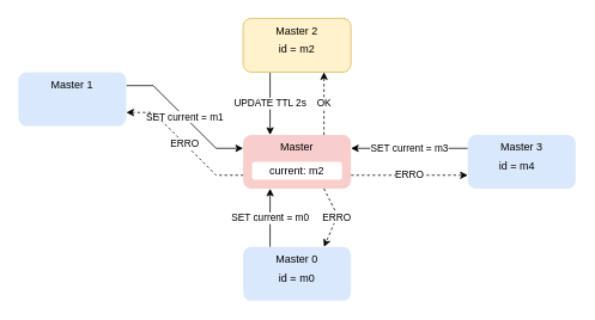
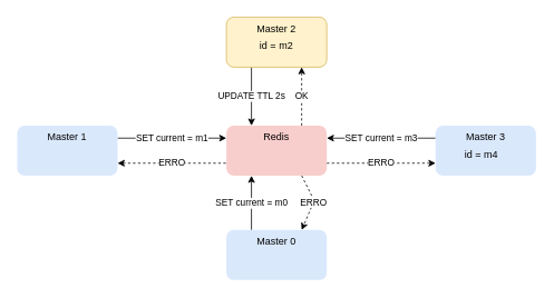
- <mxCell id="11" value="Master 1" style="rounded=1;whiteSpace=wrap;html=1;fillColor=#dae8fc;strokeColor=none;verticalAlign=top;" vertex="1" parent="1"><mxGeometry x="20" y="80" width="120" height="60" as="geometry" /></mxCell>
+ <mxCell id="11" value="Master 1" style="rounded=1;whiteSpace=wrap;html=1;fillColor=#dae8fc;strokeColor=none;verticalAlign=top;" vertex="1" parent="1"><mxGeometry x="20" y="150" width="120" height="60" as="geometry" /></mxCell>
- <mxCell id="7" value="Master" style="rounded=1;whiteSpace=wrap;html=1;fillColor=#f8cecc;strokeColor=none;verticalAlign=top;" vertex="1" parent="1"><mxGeometry x="270" y="150" width="120" height="60" as="geometry" /></mxCell>
+ <mxCell id="7" value="Redis" style="rounded=1;whiteSpace=wrap;html=1;fillColor=#f8cecc;strokeColor=none;verticalAlign=top;" vertex="1" parent="1"><mxGeometry x="270" y="150" width="120" height="60" as="geometry" /></mxCell>
- <mxCell id="18" value="current: m2" style="rounded=1;whiteSpace=wrap;html=1;strokeColor=none;fillColor=default;" vertex="1" parent="1"><mxGeometry x="280" y="180" width="100" height="20" as="geometry" /></mxCell>
- <mxCell id="15" value="id = m0" style="text;html=1;strokeColor=none;fillColor=none;align=center;verticalAlign=middle;whiteSpace=wrap;rounded=0;" vertex="1" parent="1"><mxGeometry x="300" y="295" width="60" height="30" as="geometry" /></mxCell>
